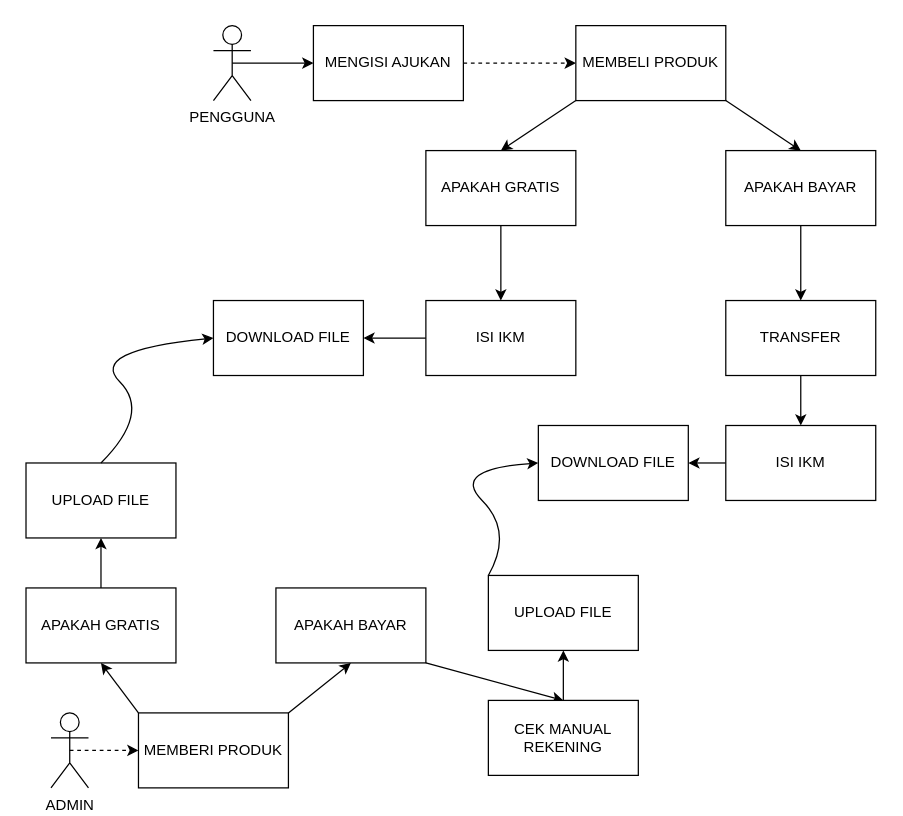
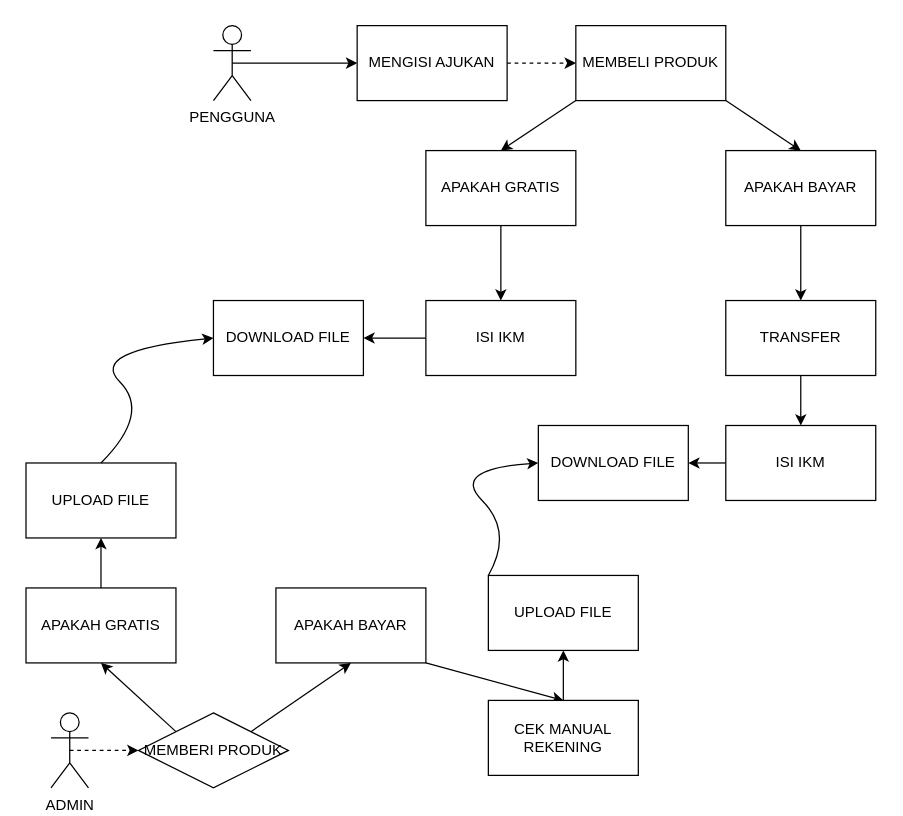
- <mxCell id="5" value="MENGISI AJUKAN" style="rounded=0;whiteSpace=wrap;html=1;" parent="1" vertex="1"><mxGeometry x="250" y="20" width="120" height="60" as="geometry" /></mxCell>
+ <mxCell id="5" value="MENGISI AJUKAN" style="rounded=0;whiteSpace=wrap;html=1;" parent="1" vertex="1"><mxGeometry x="285" y="20" width="120" height="60" as="geometry" /></mxCell>
- <mxCell id="21" value="MEMBERI PRODUK" style="rounded=0;whiteSpace=wrap;html=1;" parent="1" vertex="1"><mxGeometry x="110" y="570" width="120" height="60" as="geometry" /></mxCell>
+ <mxCell id="21" value="MEMBERI PRODUK" style="rhombus;whiteSpace=wrap;html=1;" parent="1" vertex="1"><mxGeometry x="110" y="570" width="120" height="60" as="geometry" /></mxCell>
